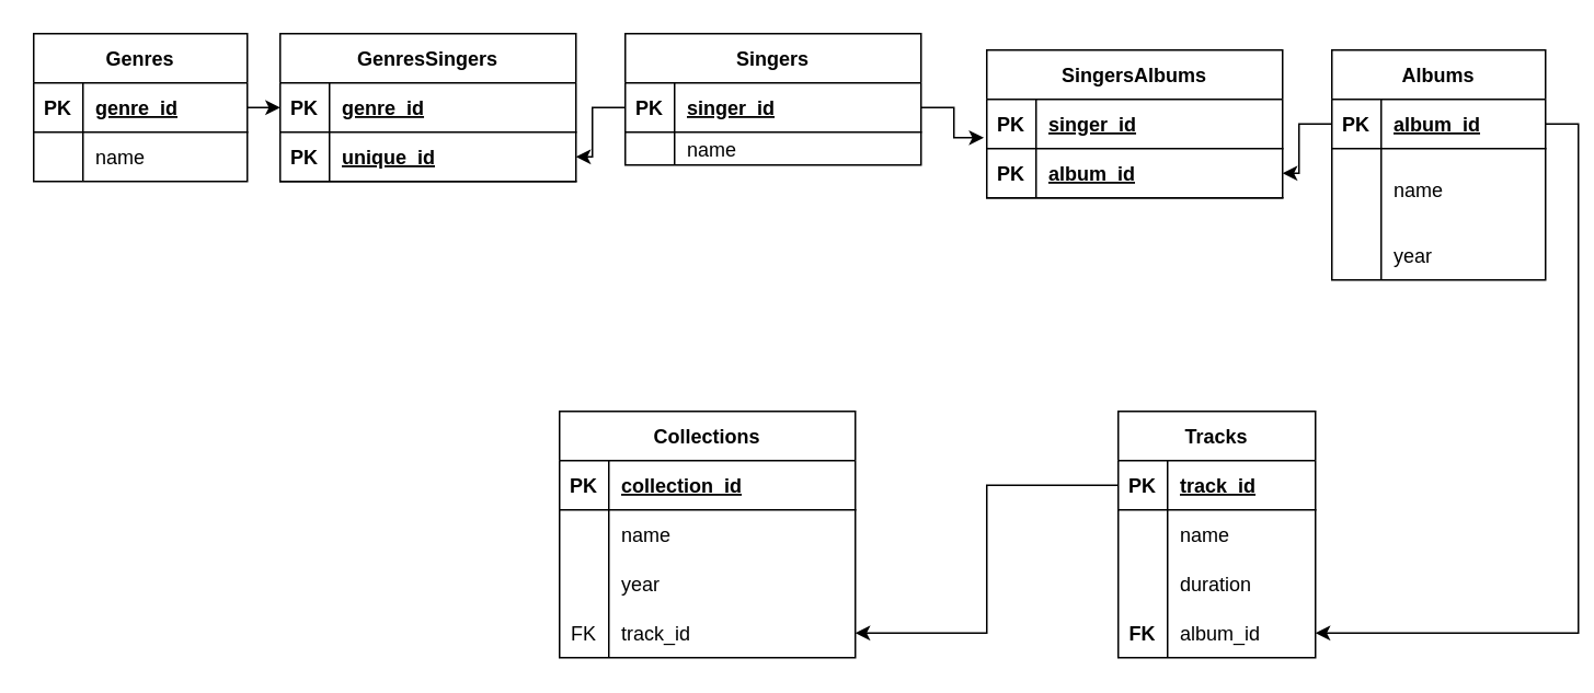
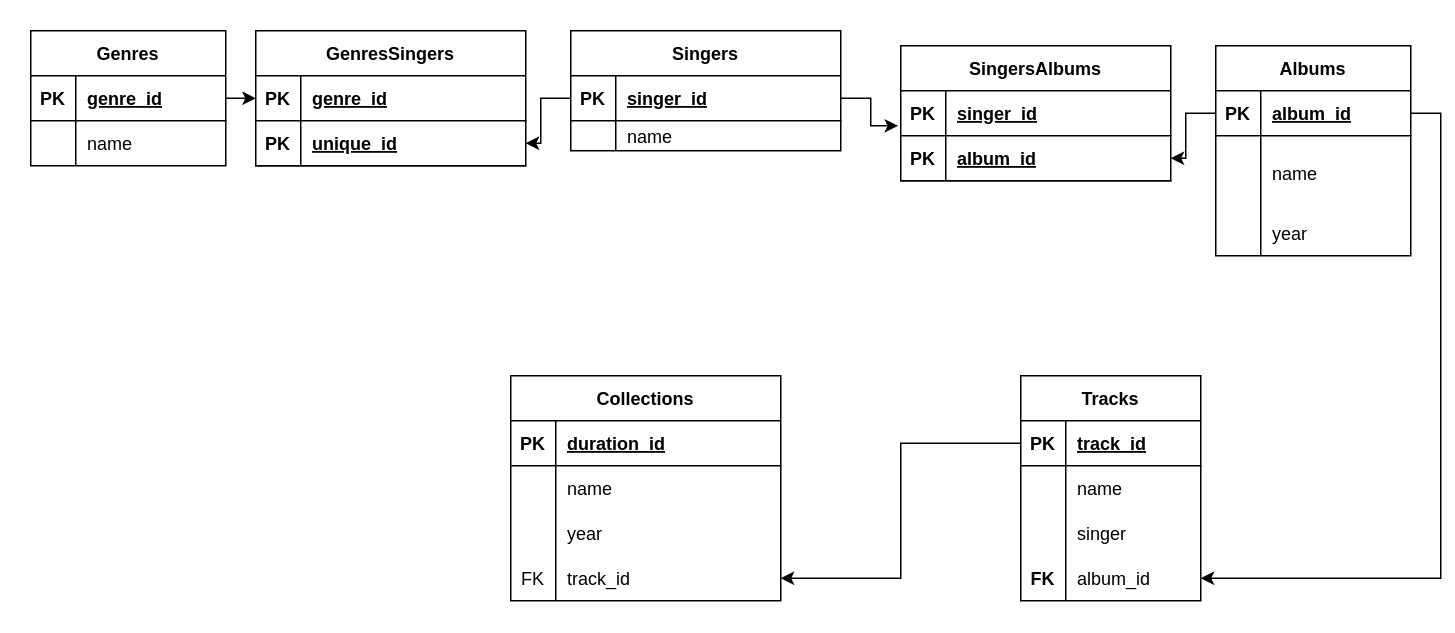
- <mxCell id="60" value="collection_id" style="shape=partialRectangle;connectable=0;fillColor=none;top=0;left=0;bottom=0;right=0;align=left;spacingLeft=6;fontStyle=5;overflow=hidden;" vertex="1" parent="58"><mxGeometry x="30" width="150" height="30" as="geometry"><mxRectangle width="150" height="30" as="alternateBounds" /></mxGeometry></mxCell>
+ <mxCell id="60" value="duration_id" style="shape=partialRectangle;connectable=0;fillColor=none;top=0;left=0;bottom=0;right=0;align=left;spacingLeft=6;fontStyle=5;overflow=hidden;" vertex="1" parent="58"><mxGeometry x="30" width="150" height="30" as="geometry"><mxRectangle width="150" height="30" as="alternateBounds" /></mxGeometry></mxCell>
- <mxCell id="35" value="duration" style="shape=partialRectangle;connectable=0;fillColor=none;top=0;left=0;bottom=0;right=0;align=left;spacingLeft=6;overflow=hidden;" parent="33" vertex="1"><mxGeometry x="30" width="90" height="30" as="geometry"><mxRectangle width="90" height="30" as="alternateBounds" /></mxGeometry></mxCell>
+ <mxCell id="35" value="singer" style="shape=partialRectangle;connectable=0;fillColor=none;top=0;left=0;bottom=0;right=0;align=left;spacingLeft=6;overflow=hidden;" parent="33" vertex="1"><mxGeometry x="30" width="90" height="30" as="geometry"><mxRectangle width="90" height="30" as="alternateBounds" /></mxGeometry></mxCell>
